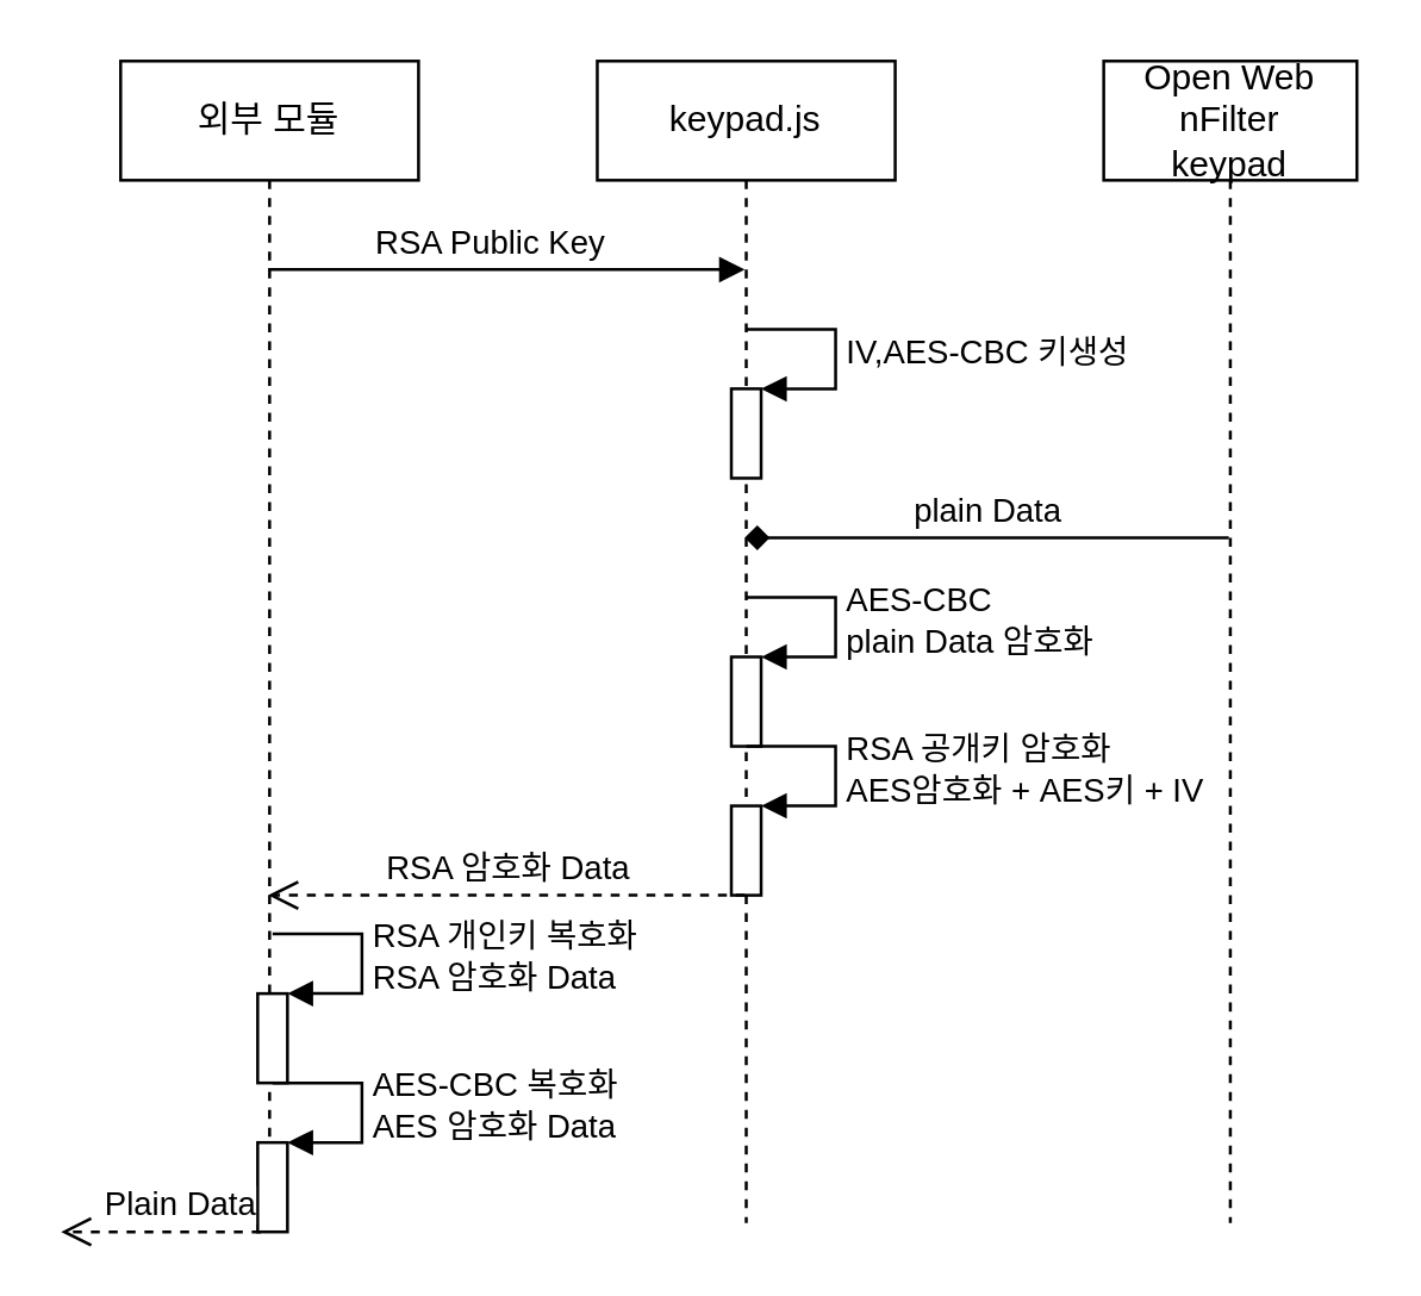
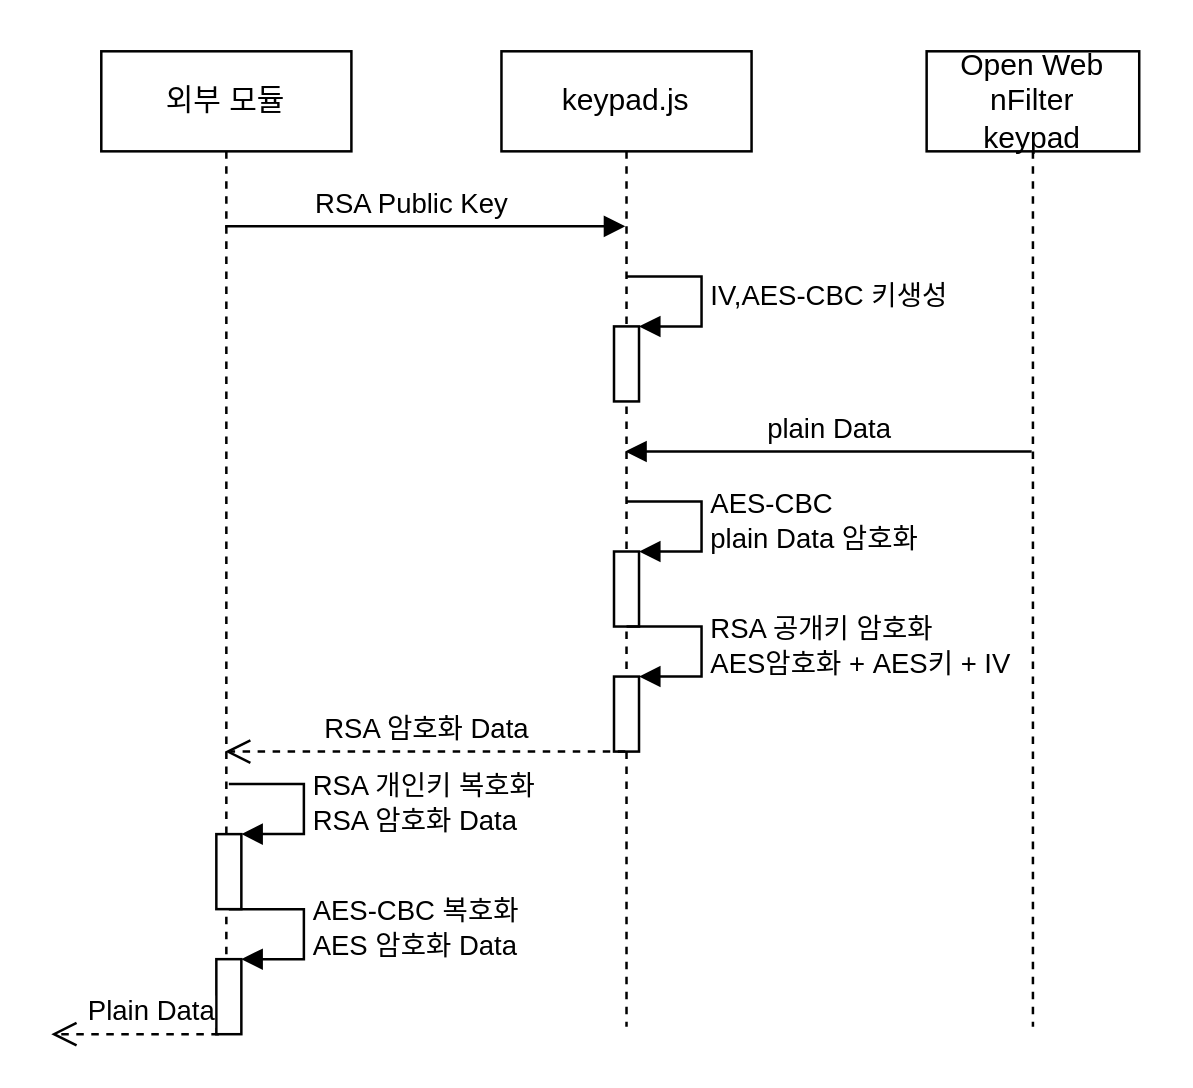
- <mxCell id="16" value="plain Data" style="html=1;verticalAlign=bottom;endArrow=diamond;" parent="1" source="15" target="7" edge="1"><mxGeometry width="80" relative="1" as="geometry"><mxPoint x="40" y="430" as="sourcePoint" /><mxPoint x="120" y="430" as="targetPoint" /><Array as="points"><mxPoint x="330" y="180" /></Array></mxGeometry></mxCell>
+ <mxCell id="16" value="plain Data" style="html=1;verticalAlign=bottom;endArrow=block;" parent="1" source="15" target="7" edge="1"><mxGeometry width="80" relative="1" as="geometry"><mxPoint x="40" y="430" as="sourcePoint" /><mxPoint x="120" y="430" as="targetPoint" /><Array as="points"><mxPoint x="330" y="180" /></Array></mxGeometry></mxCell>
